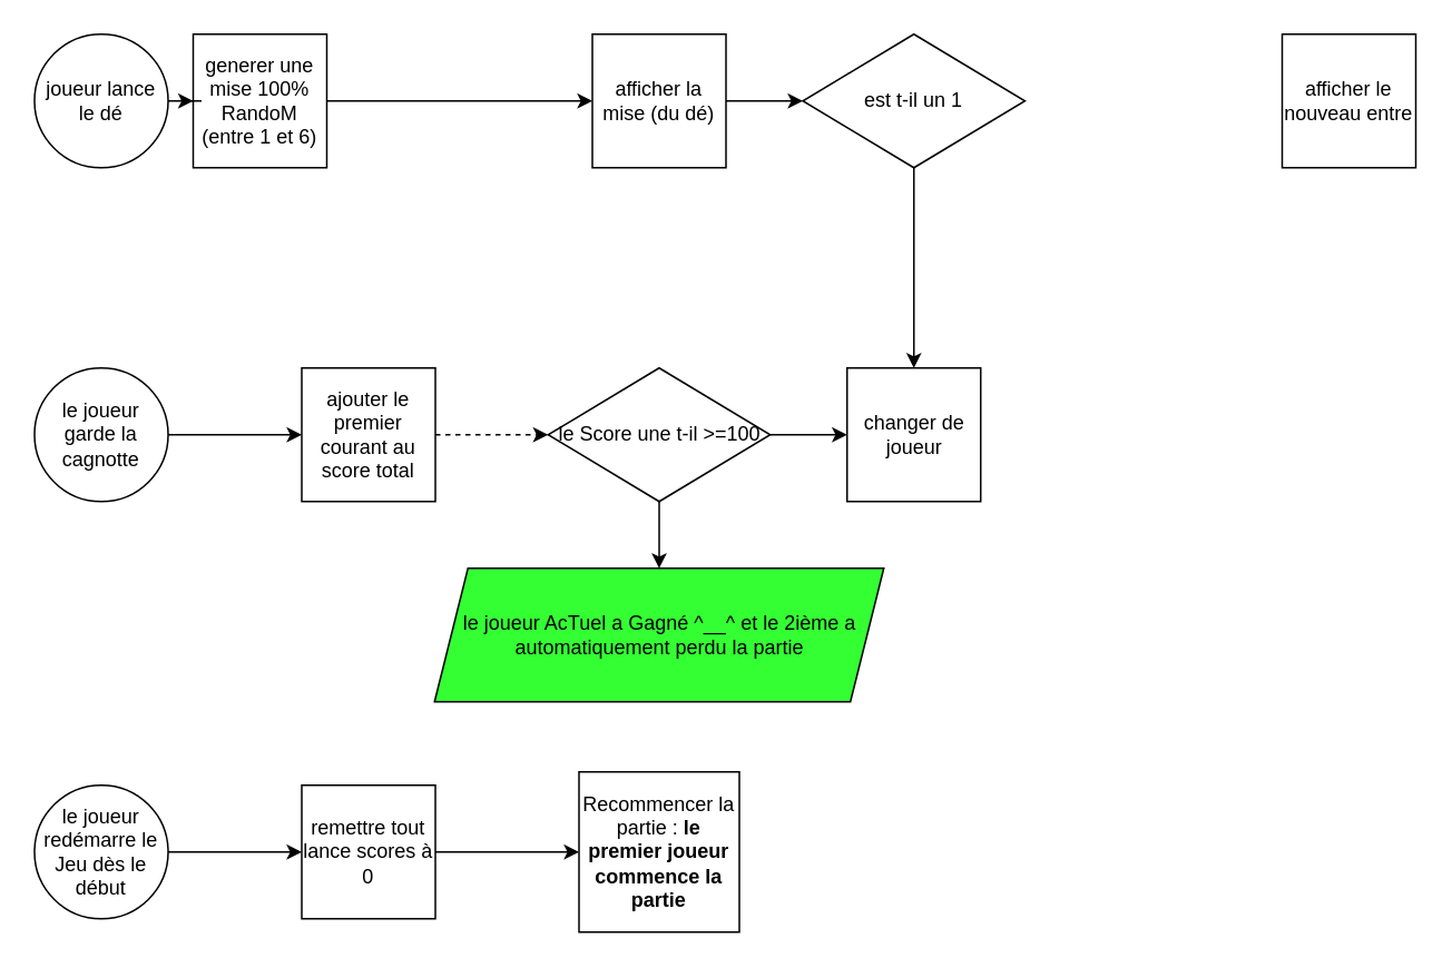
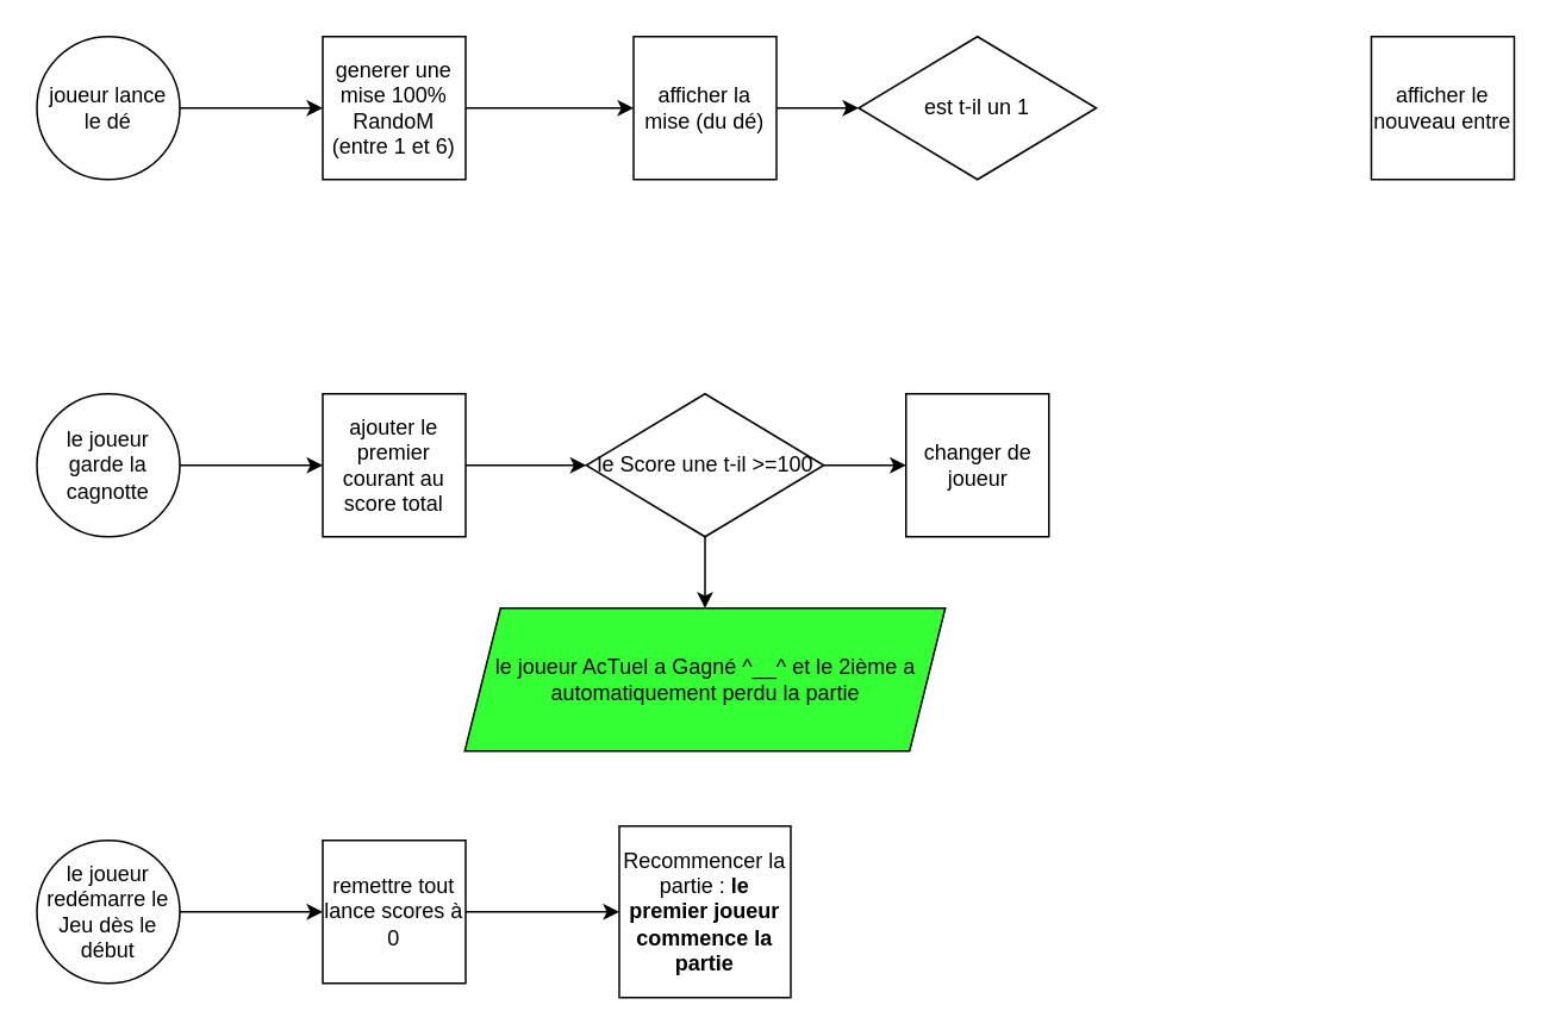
- <mxCell id="3" value="generer une mise 100% RandoM (entre 1 et 6)" style="whiteSpace=wrap;html=1;aspect=fixed;" vertex="1" parent="1"><mxGeometry x="115" y="20" width="80" height="80" as="geometry" /></mxCell>
+ <mxCell id="3" value="generer une mise 100% RandoM (entre 1 et 6)" style="whiteSpace=wrap;html=1;aspect=fixed;" vertex="1" parent="1"><mxGeometry x="180" y="20" width="80" height="80" as="geometry" /></mxCell>
- <mxCell id="21" value="" style="edgeStyle=orthogonalEdgeStyle;rounded=0;orthogonalLoop=1;jettySize=auto;html=1;" edge="1" parent="1" source="22" target="23"><mxGeometry relative="1" as="geometry" /></mxCell>
- <mxCell id="4" value="" style="edgeStyle=orthogonalEdgeStyle;rounded=0;orthogonalLoop=1;jettySize=auto;html=1;dashed=1;" edge="1" parent="1" source="5" target="20"><mxGeometry relative="1" as="geometry" /></mxCell>
+ <mxCell id="4" value="" style="edgeStyle=orthogonalEdgeStyle;rounded=0;orthogonalLoop=1;jettySize=auto;html=1;" edge="1" parent="1" source="5" target="20"><mxGeometry relative="1" as="geometry" /></mxCell>
